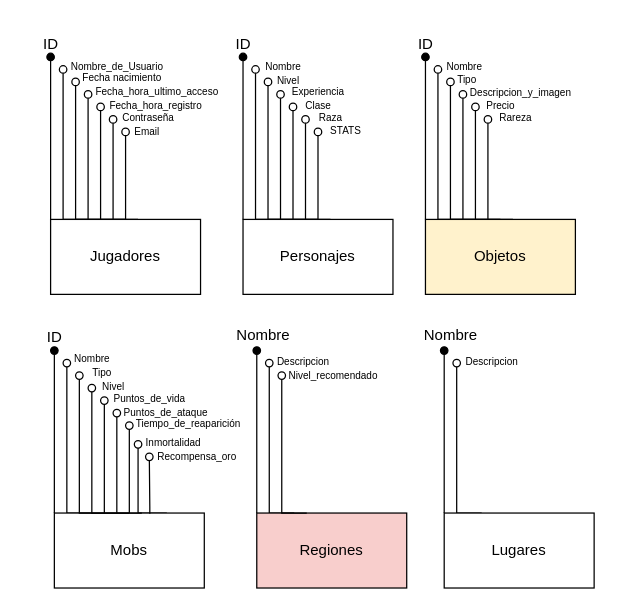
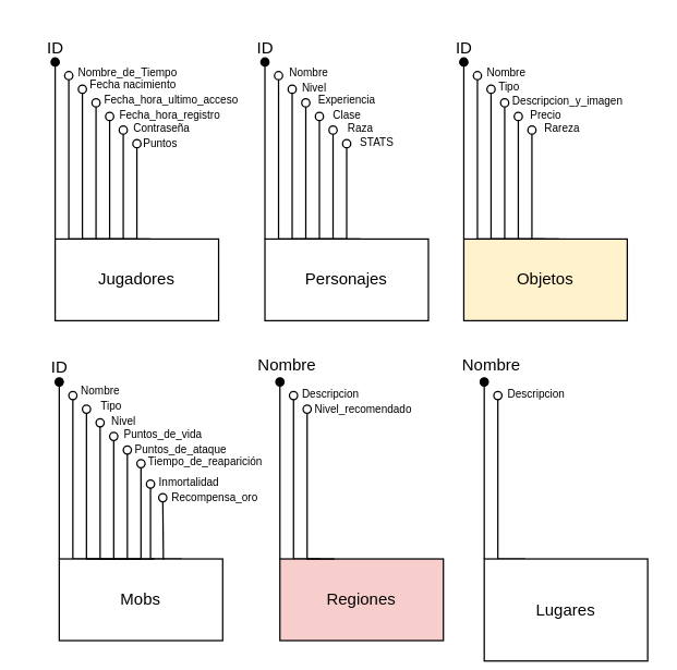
- <mxCell id="10" value="Nombre_de_Usuario" style="text;html=1;align=center;verticalAlign=middle;resizable=0;points=[];autosize=1;strokeColor=none;fillColor=none;fontSize=8;" vertex="1" parent="1"><mxGeometry x="43" y="43" width="100" height="20" as="geometry" /></mxCell>
+ <mxCell id="10" value="Nombre_de_Tiempo" style="text;html=1;align=center;verticalAlign=middle;resizable=0;points=[];autosize=1;strokeColor=none;fillColor=none;fontSize=8;" vertex="1" parent="1"><mxGeometry x="43" y="43" width="100" height="20" as="geometry" /></mxCell>
- <mxCell id="13" value="Email" style="text;html=1;align=center;verticalAlign=middle;resizable=0;points=[];autosize=1;strokeColor=none;fillColor=none;fontSize=8;" vertex="1" parent="1"><mxGeometry x="97" y="95" width="40" height="20" as="geometry" /></mxCell>
+ <mxCell id="13" value="Puntos" style="text;html=1;align=center;verticalAlign=middle;resizable=0;points=[];autosize=1;strokeColor=none;fillColor=none;fontSize=8;" vertex="1" parent="1"><mxGeometry x="97" y="95" width="40" height="20" as="geometry" /></mxCell>
- <mxCell id="73" value="Lugares" style="rounded=0;whiteSpace=wrap;html=1;" vertex="1" parent="1"><mxGeometry x="355" y="410" width="120" height="60" as="geometry" /></mxCell>
+ <mxCell id="73" value="Lugares" style="rounded=0;whiteSpace=wrap;html=1;" vertex="1" parent="1"><mxGeometry x="355" y="410" width="120" height="75" as="geometry" /></mxCell>
